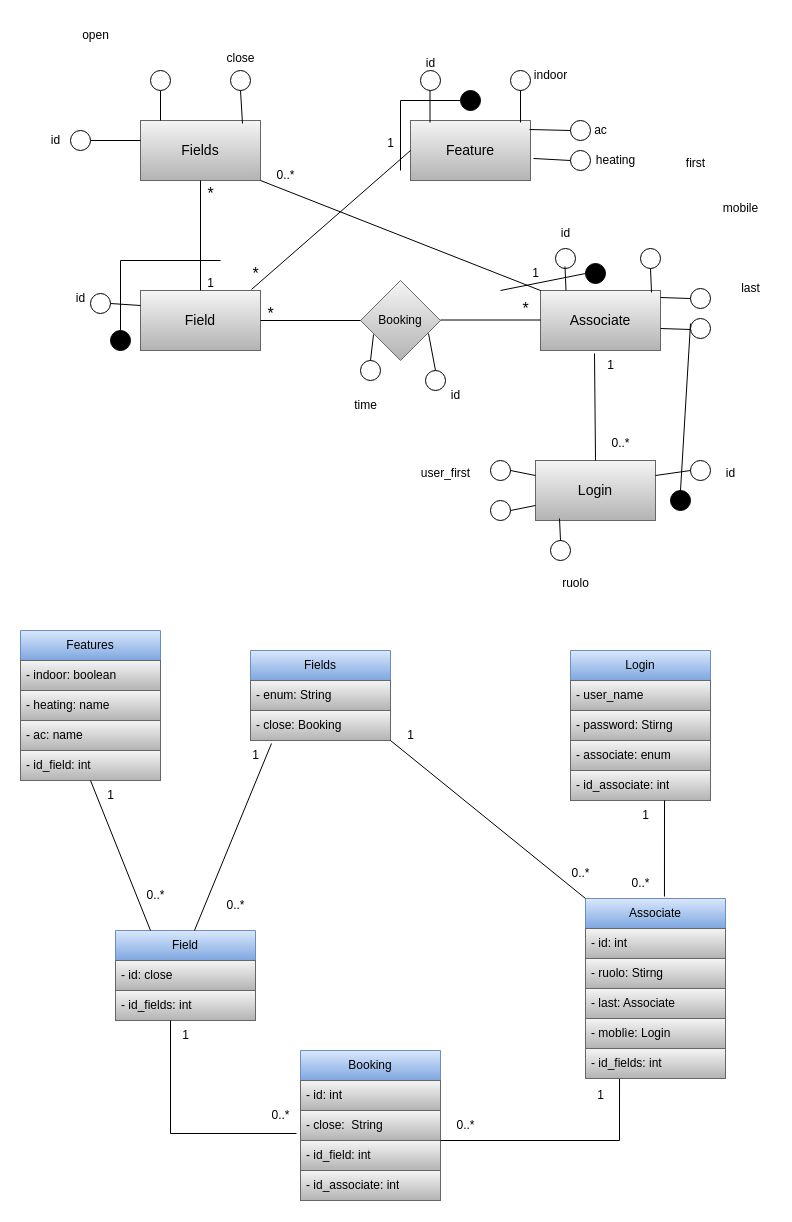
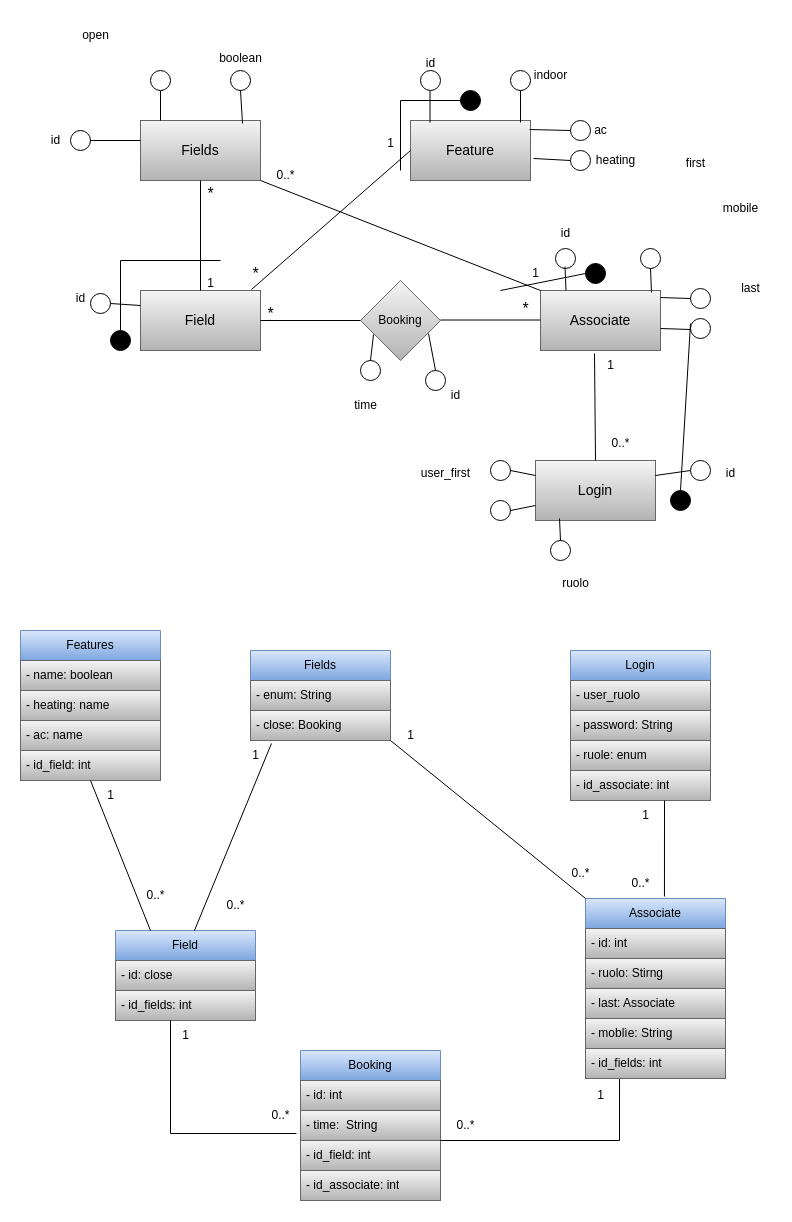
- <mxCell id="19" value="&lt;font style=&quot;font-size: 12px;&quot;&gt;close&lt;br&gt;&lt;br&gt;&lt;/font&gt;" style="text;html=1;align=center;verticalAlign=middle;resizable=0;points=[];autosize=1;strokeColor=none;fillColor=none;" parent="1" vertex="1"><mxGeometry x="215" y="45" width="50" height="40" as="geometry" /></mxCell>
+ <mxCell id="19" value="&lt;font style=&quot;font-size: 12px;&quot;&gt;boolean&lt;br&gt;&lt;br&gt;&lt;/font&gt;" style="text;html=1;align=center;verticalAlign=middle;resizable=0;points=[];autosize=1;strokeColor=none;fillColor=none;" parent="1" vertex="1"><mxGeometry x="215" y="45" width="50" height="40" as="geometry" /></mxCell>
- <mxCell id="63" value="- indoor: boolean" style="text;strokeColor=#666666;fillColor=#f5f5f5;align=left;verticalAlign=middle;spacingLeft=4;spacingRight=4;overflow=hidden;points=[[0,0.5],[1,0.5]];portConstraint=eastwest;rotatable=0;whiteSpace=wrap;html=1;gradientColor=#b3b3b3;" parent="62" vertex="1"><mxGeometry y="30" width="140" height="30" as="geometry" /></mxCell>
+ <mxCell id="63" value="- name: boolean" style="text;strokeColor=#666666;fillColor=#f5f5f5;align=left;verticalAlign=middle;spacingLeft=4;spacingRight=4;overflow=hidden;points=[[0,0.5],[1,0.5]];portConstraint=eastwest;rotatable=0;whiteSpace=wrap;html=1;gradientColor=#b3b3b3;" parent="62" vertex="1"><mxGeometry y="30" width="140" height="30" as="geometry" /></mxCell>
- <mxCell id="121" value="- user_name" style="text;strokeColor=#666666;fillColor=#f5f5f5;align=left;verticalAlign=middle;spacingLeft=4;spacingRight=4;overflow=hidden;points=[[0,0.5],[1,0.5]];portConstraint=eastwest;rotatable=0;whiteSpace=wrap;html=1;gradientColor=#b3b3b3;" vertex="1" parent="120"><mxGeometry y="30" width="140" height="30" as="geometry" /></mxCell>
+ <mxCell id="121" value="- user_ruolo" style="text;strokeColor=#666666;fillColor=#f5f5f5;align=left;verticalAlign=middle;spacingLeft=4;spacingRight=4;overflow=hidden;points=[[0,0.5],[1,0.5]];portConstraint=eastwest;rotatable=0;whiteSpace=wrap;html=1;gradientColor=#b3b3b3;" vertex="1" parent="120"><mxGeometry y="30" width="140" height="30" as="geometry" /></mxCell>
- <mxCell id="122" value="- password: Stirng" style="text;strokeColor=#666666;fillColor=#f5f5f5;align=left;verticalAlign=middle;spacingLeft=4;spacingRight=4;overflow=hidden;points=[[0,0.5],[1,0.5]];portConstraint=eastwest;rotatable=0;whiteSpace=wrap;html=1;gradientColor=#b3b3b3;" vertex="1" parent="120"><mxGeometry y="60" width="140" height="30" as="geometry" /></mxCell>
+ <mxCell id="122" value="- password: String" style="text;strokeColor=#666666;fillColor=#f5f5f5;align=left;verticalAlign=middle;spacingLeft=4;spacingRight=4;overflow=hidden;points=[[0,0.5],[1,0.5]];portConstraint=eastwest;rotatable=0;whiteSpace=wrap;html=1;gradientColor=#b3b3b3;" vertex="1" parent="120"><mxGeometry y="60" width="140" height="30" as="geometry" /></mxCell>
- <mxCell id="123" value="- associate: enum" style="text;strokeColor=#666666;fillColor=#f5f5f5;align=left;verticalAlign=middle;spacingLeft=4;spacingRight=4;overflow=hidden;points=[[0,0.5],[1,0.5]];portConstraint=eastwest;rotatable=0;whiteSpace=wrap;html=1;gradientColor=#b3b3b3;" vertex="1" parent="120"><mxGeometry y="90" width="140" height="30" as="geometry" /></mxCell>
+ <mxCell id="123" value="- ruole: enum" style="text;strokeColor=#666666;fillColor=#f5f5f5;align=left;verticalAlign=middle;spacingLeft=4;spacingRight=4;overflow=hidden;points=[[0,0.5],[1,0.5]];portConstraint=eastwest;rotatable=0;whiteSpace=wrap;html=1;gradientColor=#b3b3b3;" vertex="1" parent="120"><mxGeometry y="90" width="140" height="30" as="geometry" /></mxCell>
- <mxCell id="71" value="- moblìe: Login" style="text;strokeColor=#666666;fillColor=#f5f5f5;align=left;verticalAlign=middle;spacingLeft=4;spacingRight=4;overflow=hidden;points=[[0,0.5],[1,0.5]];portConstraint=eastwest;rotatable=0;whiteSpace=wrap;html=1;gradientColor=#b3b3b3;" vertex="1" parent="67"><mxGeometry y="120" width="140" height="30" as="geometry" /></mxCell>
+ <mxCell id="71" value="- moblìe: String" style="text;strokeColor=#666666;fillColor=#f5f5f5;align=left;verticalAlign=middle;spacingLeft=4;spacingRight=4;overflow=hidden;points=[[0,0.5],[1,0.5]];portConstraint=eastwest;rotatable=0;whiteSpace=wrap;html=1;gradientColor=#b3b3b3;" vertex="1" parent="67"><mxGeometry y="120" width="140" height="30" as="geometry" /></mxCell>
- <mxCell id="82" value="- close:&amp;nbsp; String" style="text;strokeColor=#666666;fillColor=#f5f5f5;align=left;verticalAlign=middle;spacingLeft=4;spacingRight=4;overflow=hidden;points=[[0,0.5],[1,0.5]];portConstraint=eastwest;rotatable=0;whiteSpace=wrap;html=1;gradientColor=#b3b3b3;" vertex="1" parent="80"><mxGeometry y="60" width="140" height="30" as="geometry" /></mxCell>
+ <mxCell id="82" value="- time:&amp;nbsp; String" style="text;strokeColor=#666666;fillColor=#f5f5f5;align=left;verticalAlign=middle;spacingLeft=4;spacingRight=4;overflow=hidden;points=[[0,0.5],[1,0.5]];portConstraint=eastwest;rotatable=0;whiteSpace=wrap;html=1;gradientColor=#b3b3b3;" vertex="1" parent="80"><mxGeometry y="60" width="140" height="30" as="geometry" /></mxCell>
